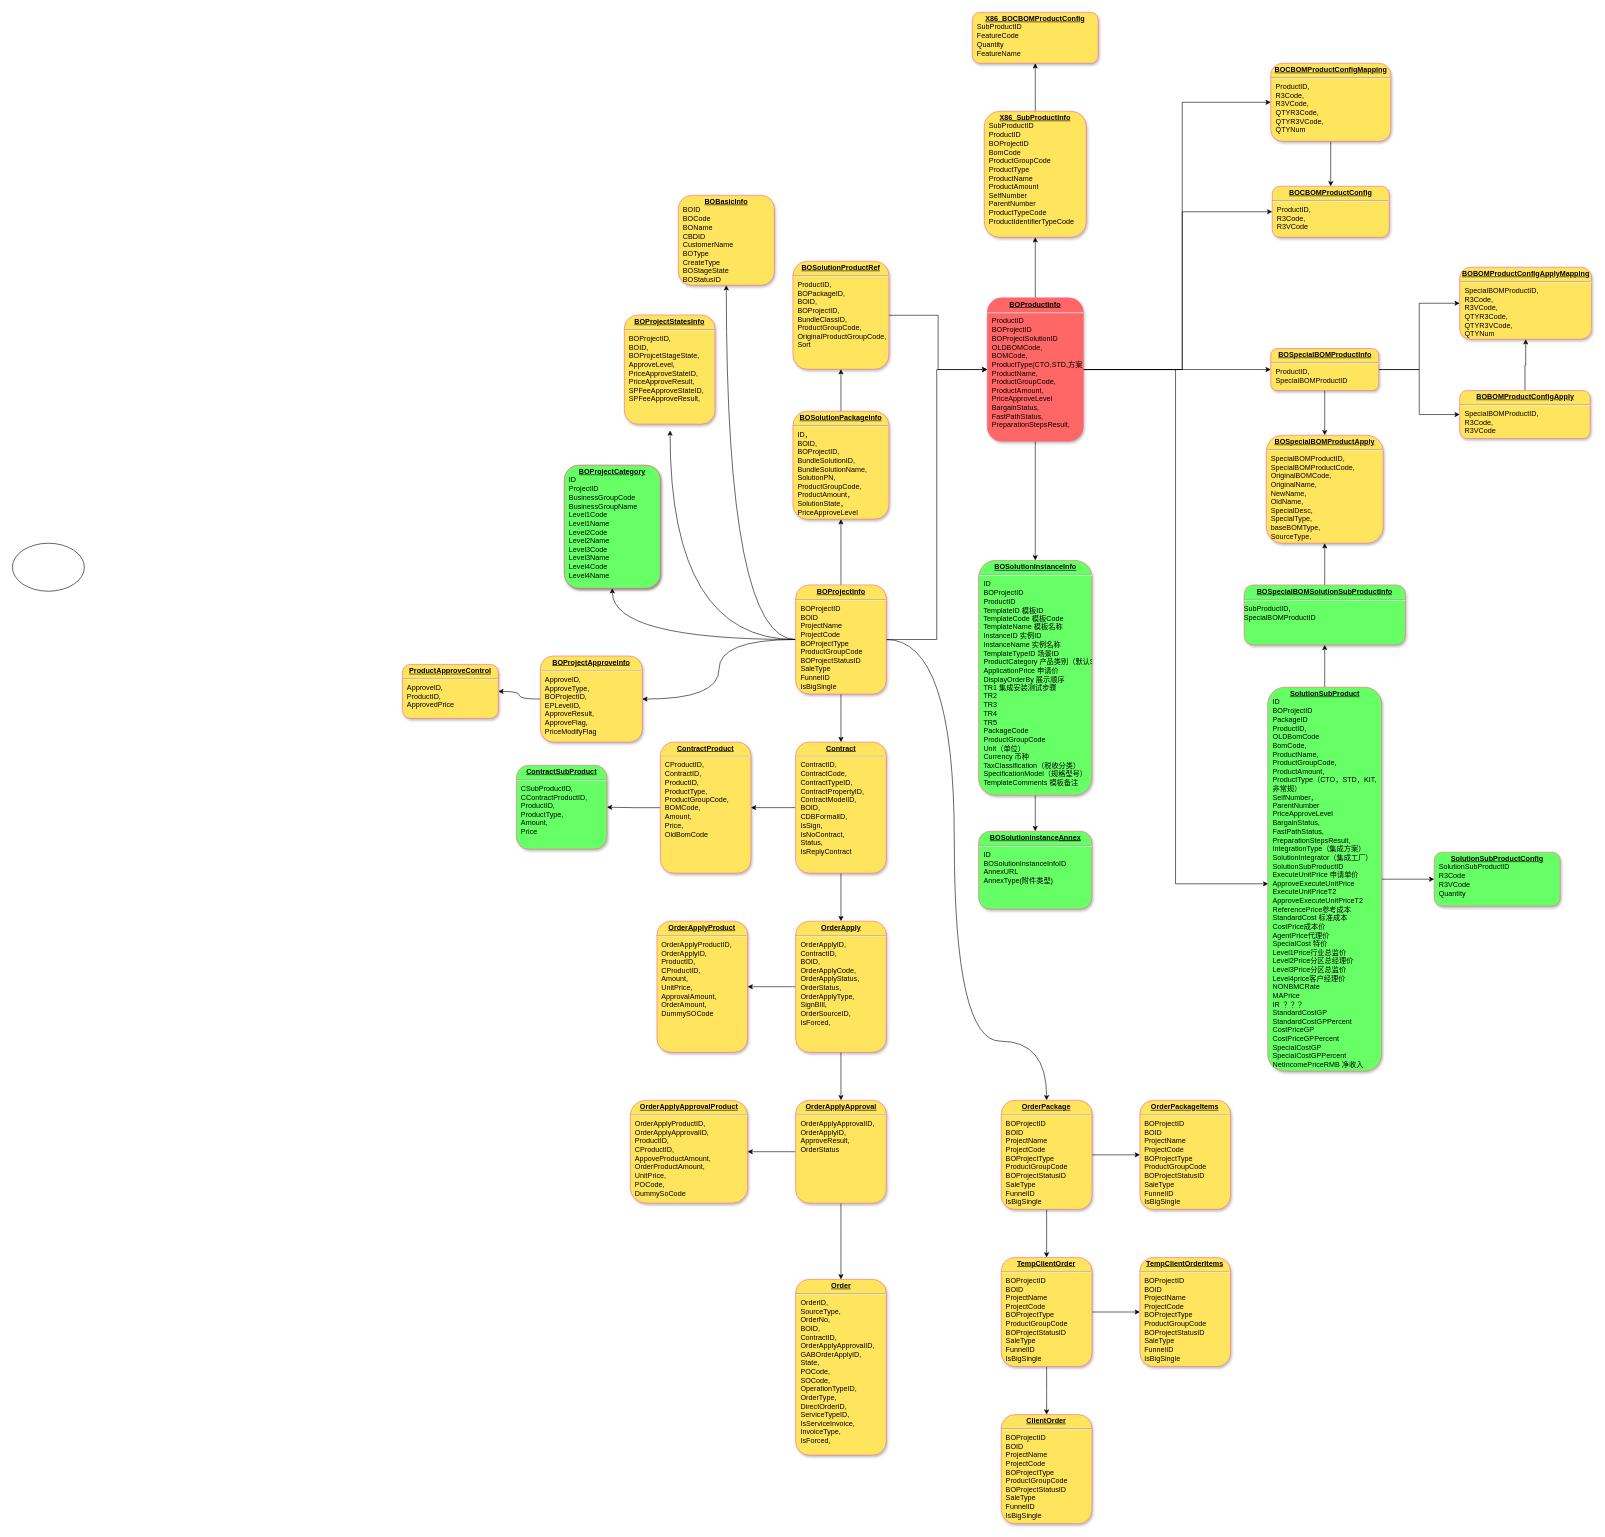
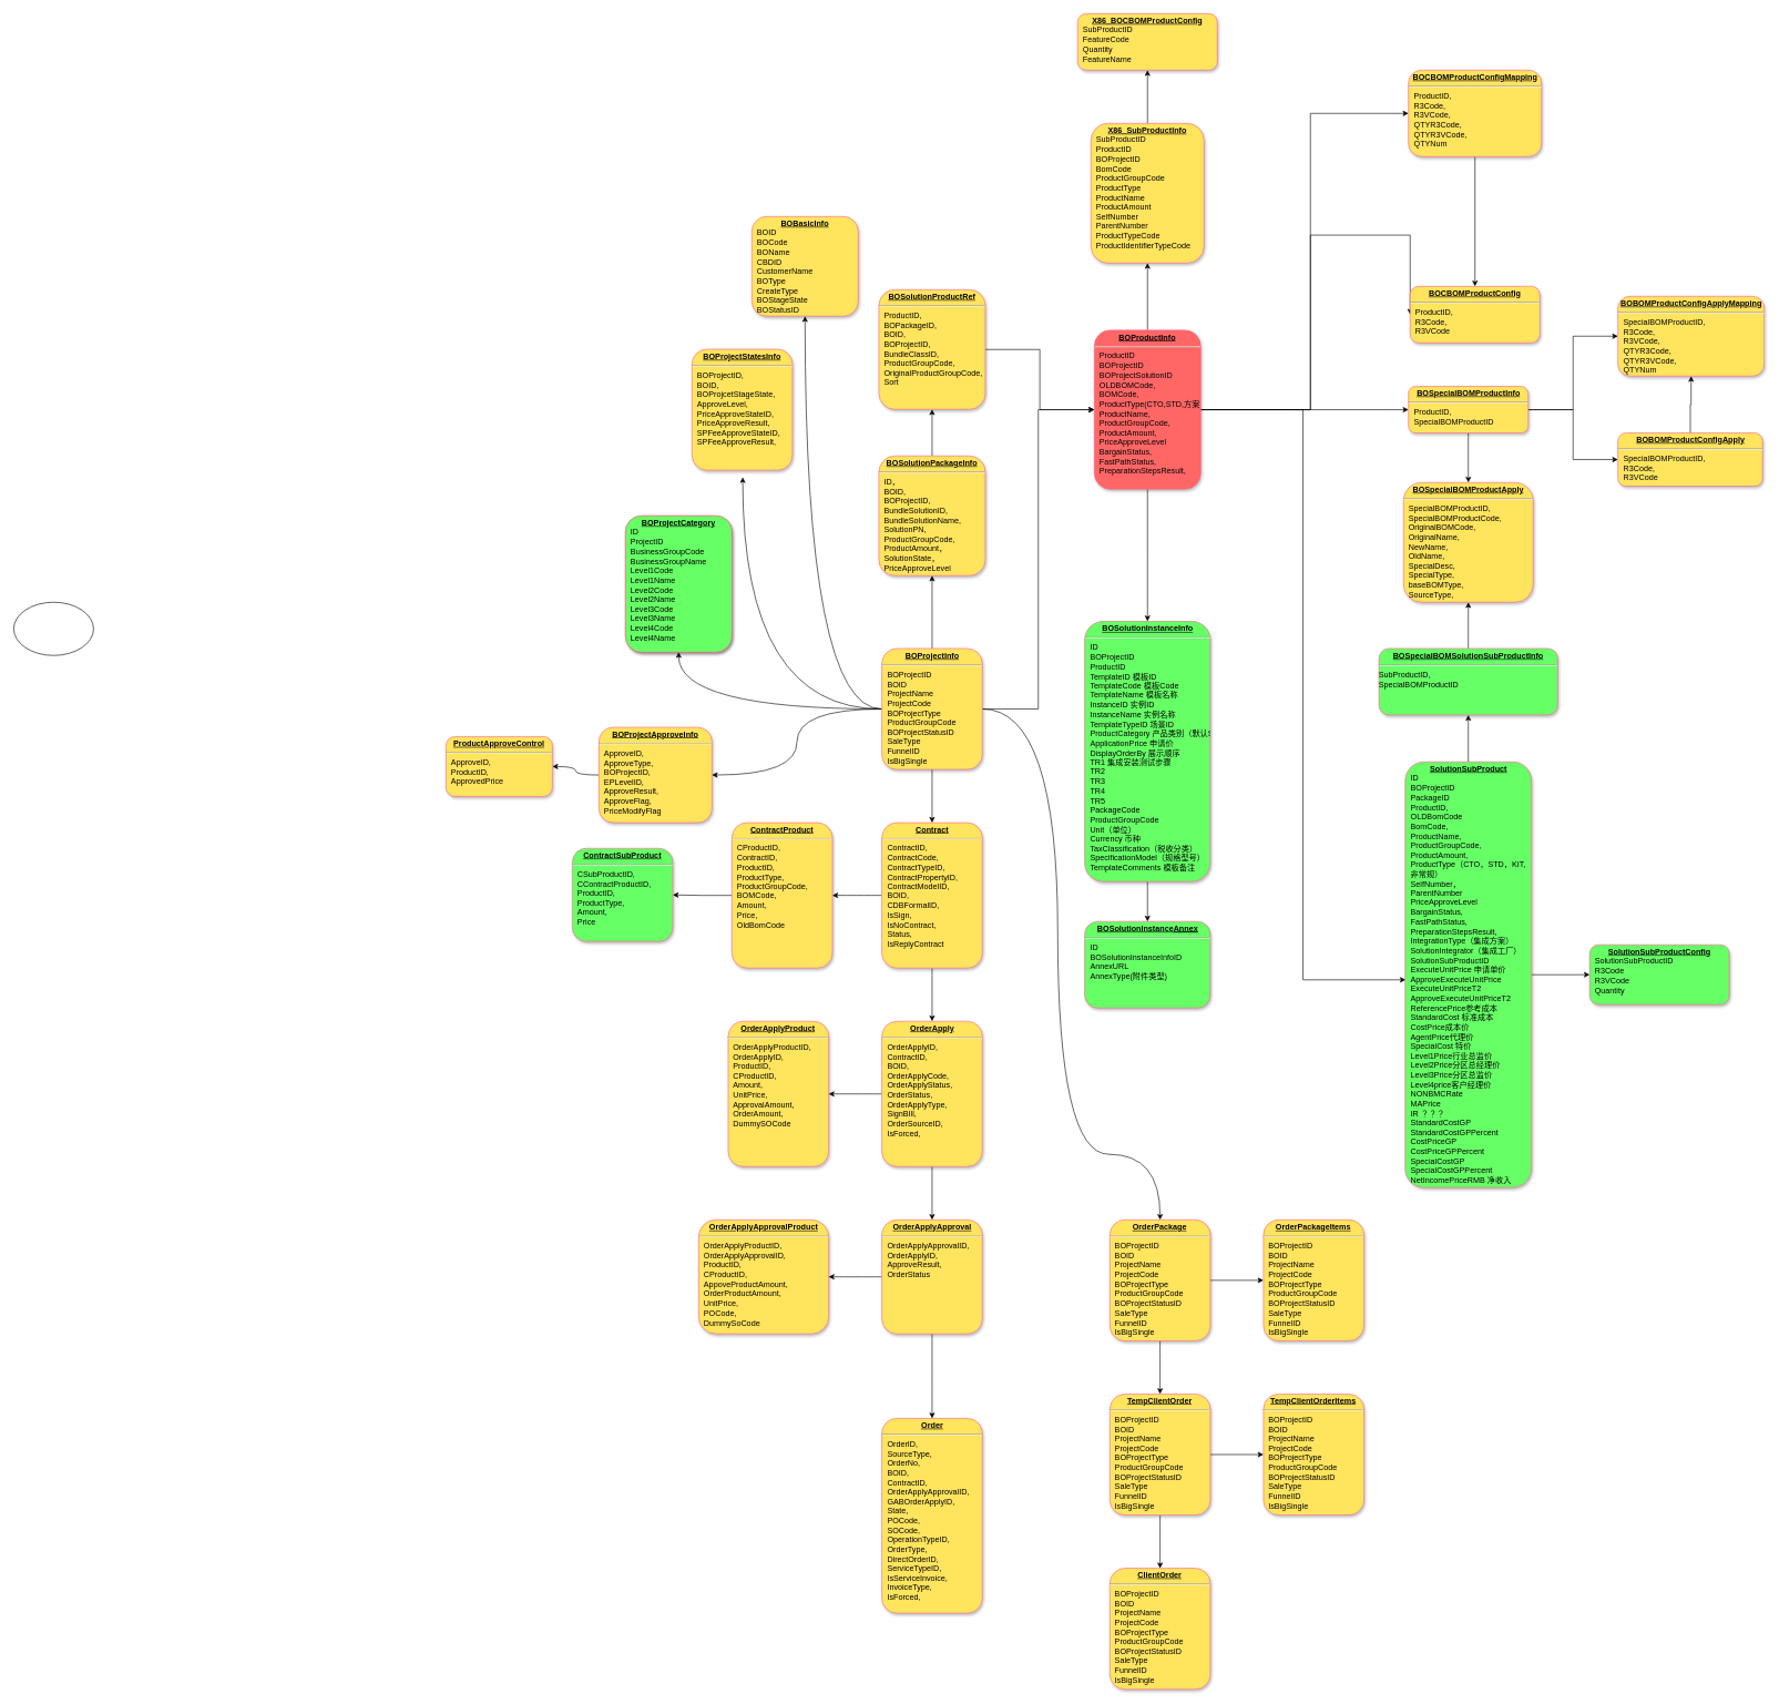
- <mxCell id="45" value="&lt;p style=&quot;margin: 4px 0px 0px ; text-align: center&quot;&gt;&lt;b&gt;&lt;u&gt;BOCBOMProductConfig&lt;/u&gt;&lt;/b&gt;&lt;br&gt;&lt;/p&gt;&lt;hr&gt;&lt;p style=&quot;margin: 0px ; margin-left: 8px&quot;&gt;ProductID,&lt;/p&gt;&lt;p style=&quot;margin: 0px ; margin-left: 8px&quot;&gt;R3Code,&lt;/p&gt;&lt;p style=&quot;margin: 0px ; margin-left: 8px&quot;&gt;R3VCode&lt;/p&gt;&lt;p style=&quot;margin: 0px ; margin-left: 8px&quot;&gt;&lt;br&gt;&lt;/p&gt;" style="verticalAlign=top;align=left;overflow=fill;fontSize=12;fontFamily=Helvetica;html=1;strokeColor=#FF6392;shadow=1;fillColor=#FFE45E;rounded=1;" vertex="1" parent="1"><mxGeometry x="2120" y="310" width="195" height="85" as="geometry" /></mxCell>
+ <mxCell id="45" value="&lt;p style=&quot;margin: 4px 0px 0px ; text-align: center&quot;&gt;&lt;b&gt;&lt;u&gt;BOCBOMProductConfig&lt;/u&gt;&lt;/b&gt;&lt;br&gt;&lt;/p&gt;&lt;hr&gt;&lt;p style=&quot;margin: 0px ; margin-left: 8px&quot;&gt;ProductID,&lt;/p&gt;&lt;p style=&quot;margin: 0px ; margin-left: 8px&quot;&gt;R3Code,&lt;/p&gt;&lt;p style=&quot;margin: 0px ; margin-left: 8px&quot;&gt;R3VCode&lt;/p&gt;&lt;p style=&quot;margin: 0px ; margin-left: 8px&quot;&gt;&lt;br&gt;&lt;/p&gt;" style="verticalAlign=top;align=left;overflow=fill;fontSize=12;fontFamily=Helvetica;html=1;strokeColor=#FF6392;shadow=1;fillColor=#FFE45E;rounded=1;" vertex="1" parent="1"><mxGeometry x="2120" y="430" width="195" height="85" as="geometry" /></mxCell>
